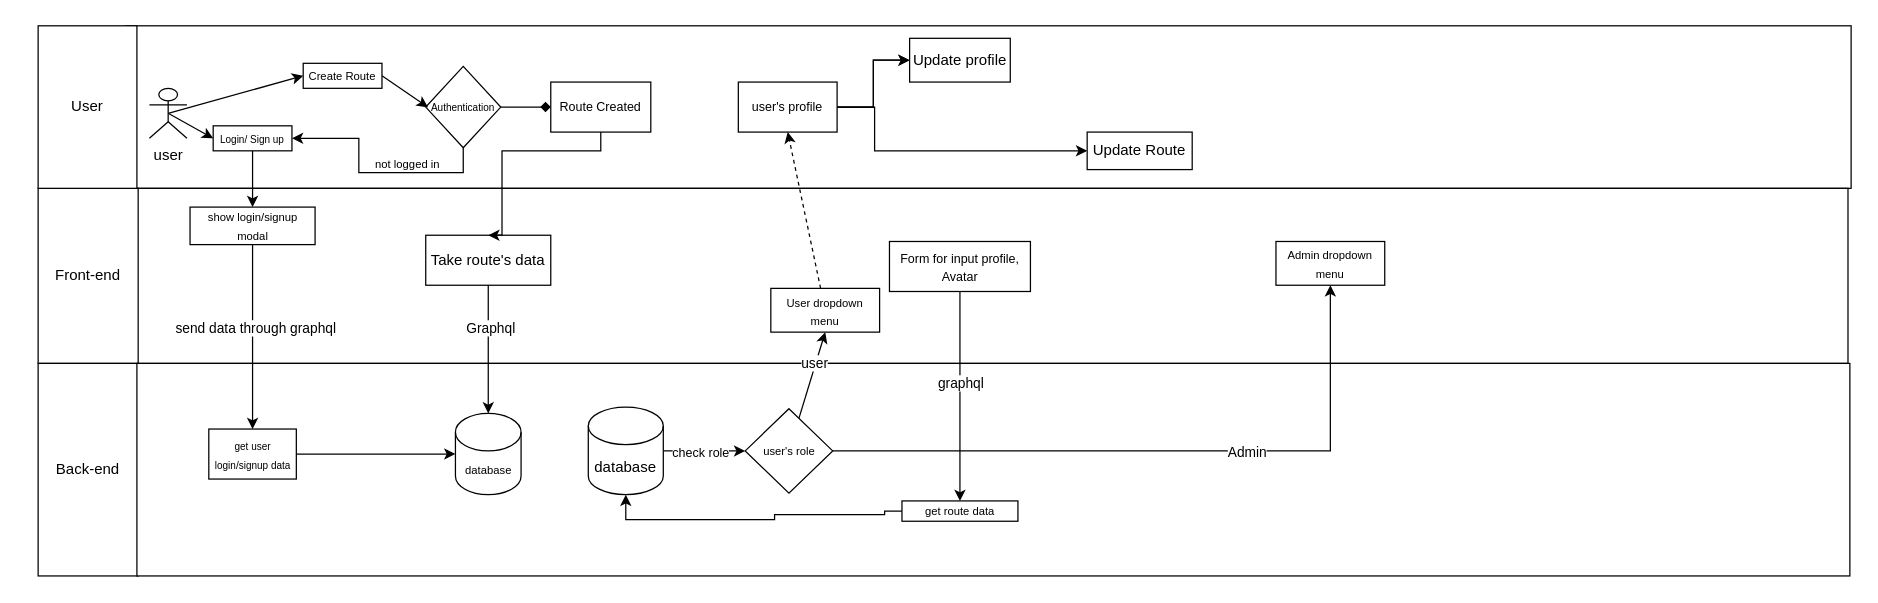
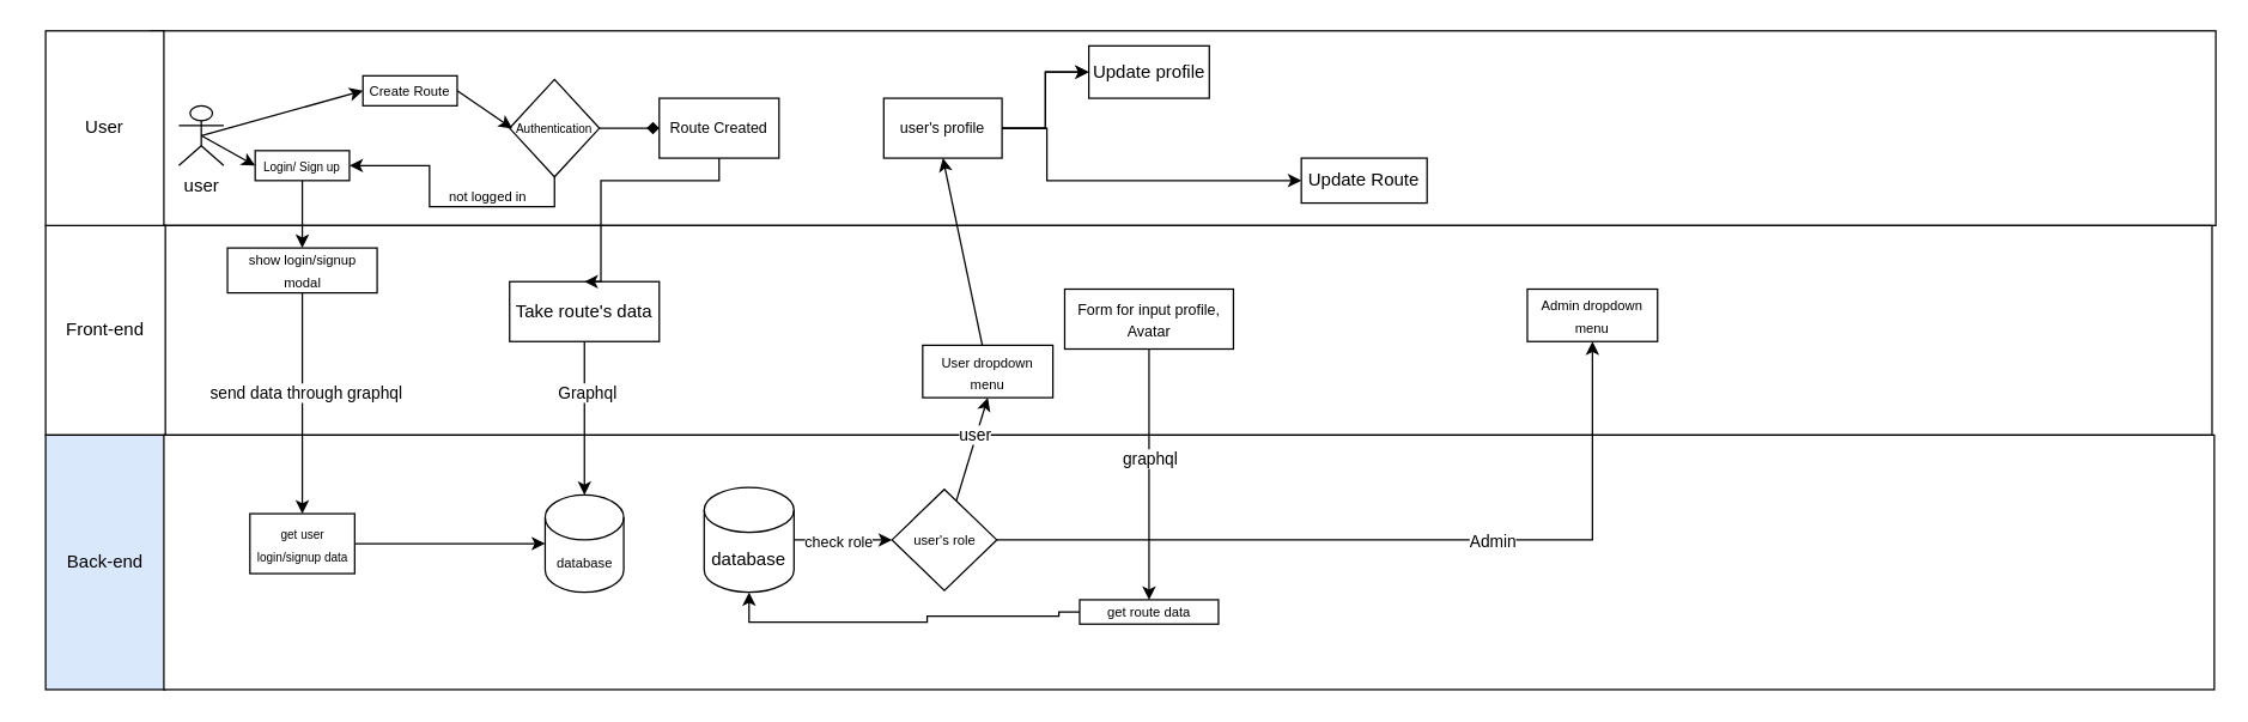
- <mxCell id="9" style="rounded=0;orthogonalLoop=1;jettySize=auto;html=1;entryX=0.5;entryY=1;entryDx=0;entryDy=0;dashed=1;" edge="1" parent="2" source="10" target="11"><mxGeometry relative="1" as="geometry" /></mxCell>
+ <mxCell id="9" style="rounded=0;orthogonalLoop=1;jettySize=auto;html=1;entryX=0.5;entryY=1;entryDx=0;entryDy=0;" edge="1" parent="2" source="10" target="11"><mxGeometry relative="1" as="geometry" /></mxCell>
- <mxCell id="27" value="Back-end" style="rounded=0;whiteSpace=wrap;html=1;" vertex="1" parent="1"><mxGeometry x="30" y="290" width="80" height="170" as="geometry" /></mxCell>
+ <mxCell id="27" value="Back-end" style="rounded=0;whiteSpace=wrap;html=1;fillColor=#dae8fc;" vertex="1" parent="1"><mxGeometry x="30" y="290" width="80" height="170" as="geometry" /></mxCell>
